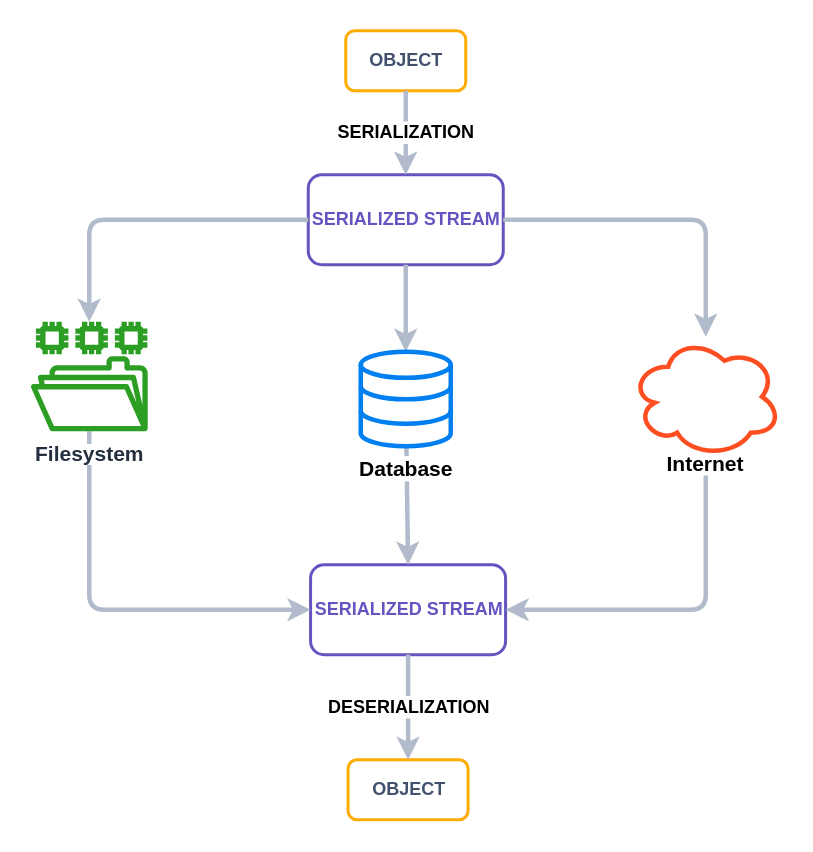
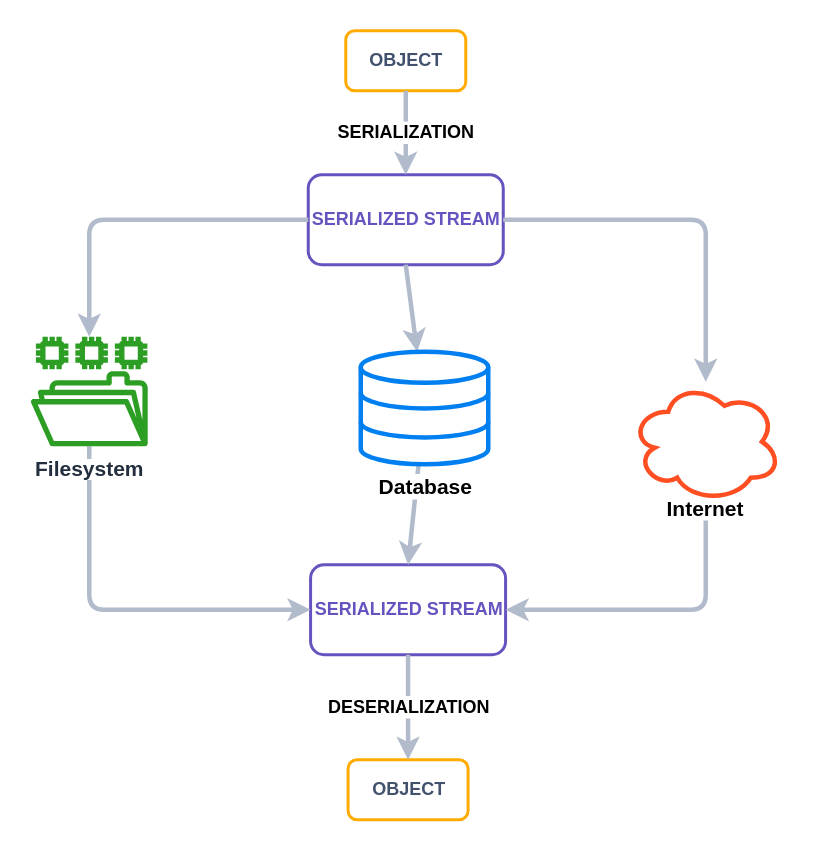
- <mxCell id="11" value="&lt;span style=&quot;background-color: rgb(255 , 255 , 255)&quot;&gt;&lt;b style=&quot;font-size: 14px&quot;&gt;Filesystem&lt;/b&gt;&lt;/span&gt;" style="outlineConnect=0;fontColor=#232F3E;gradientColor=none;fillColor=#2B9E23;strokeColor=none;dashed=0;verticalLabelPosition=bottom;verticalAlign=top;align=center;html=1;fontSize=12;fontStyle=0;aspect=fixed;pointerEvents=1;shape=mxgraph.aws4.file_system;" vertex="1" parent="1"><mxGeometry x="20" y="214" width="78" height="73" as="geometry" /></mxCell>
+ <mxCell id="11" value="&lt;span style=&quot;background-color: rgb(255 , 255 , 255)&quot;&gt;&lt;b style=&quot;font-size: 14px&quot;&gt;Filesystem&lt;/b&gt;&lt;/span&gt;" style="outlineConnect=0;fontColor=#232F3E;gradientColor=none;fillColor=#2B9E23;strokeColor=none;dashed=0;verticalLabelPosition=bottom;verticalAlign=top;align=center;html=1;fontSize=12;fontStyle=0;aspect=fixed;pointerEvents=1;shape=mxgraph.aws4.file_system;" vertex="1" parent="1"><mxGeometry x="20" y="224" width="78" height="73" as="geometry" /></mxCell>
- <mxCell id="13" value="&lt;span style=&quot;background-color: rgb(255 , 255 , 255)&quot;&gt;&lt;font style=&quot;font-size: 14px&quot;&gt;&lt;b&gt;Internet&lt;/b&gt;&lt;/font&gt;&lt;/span&gt;" style="ellipse;shape=cloud;whiteSpace=wrap;html=1;strokeWidth=3;fillColor=#FFFFFF;strokeColor=#FF4E21;verticalAlign=bottom;spacingBottom=-16;" vertex="1" parent="1"><mxGeometry x="420" y="224" width="100" height="80" as="geometry" /></mxCell>
+ <mxCell id="13" value="&lt;span style=&quot;background-color: rgb(255 , 255 , 255)&quot;&gt;&lt;font style=&quot;font-size: 14px&quot;&gt;&lt;b&gt;Internet&lt;/b&gt;&lt;/font&gt;&lt;/span&gt;" style="ellipse;shape=cloud;whiteSpace=wrap;html=1;strokeWidth=3;fillColor=#FFFFFF;strokeColor=#FF4E21;verticalAlign=bottom;spacingBottom=-16;" vertex="1" parent="1"><mxGeometry x="420" y="254" width="100" height="80" as="geometry" /></mxCell>
- <mxCell id="12" value="&lt;font style=&quot;font-size: 14px&quot;&gt;&lt;b&gt;Database&lt;/b&gt;&lt;/font&gt;" style="html=1;verticalLabelPosition=bottom;align=center;labelBackgroundColor=#ffffff;verticalAlign=top;strokeWidth=3;strokeColor=#0080F0;shadow=0;dashed=0;shape=mxgraph.ios7.icons.data;" vertex="1" parent="1"><mxGeometry x="240" y="234" width="60" height="63" as="geometry" /></mxCell>
+ <mxCell id="12" value="&lt;font style=&quot;font-size: 14px&quot;&gt;&lt;b&gt;Database&lt;/b&gt;&lt;/font&gt;" style="html=1;verticalLabelPosition=bottom;align=center;labelBackgroundColor=#ffffff;verticalAlign=top;strokeWidth=3;strokeColor=#0080F0;shadow=0;dashed=0;shape=mxgraph.ios7.icons.data;" vertex="1" parent="1"><mxGeometry x="240" y="234" width="85" height="75" as="geometry" /></mxCell>
